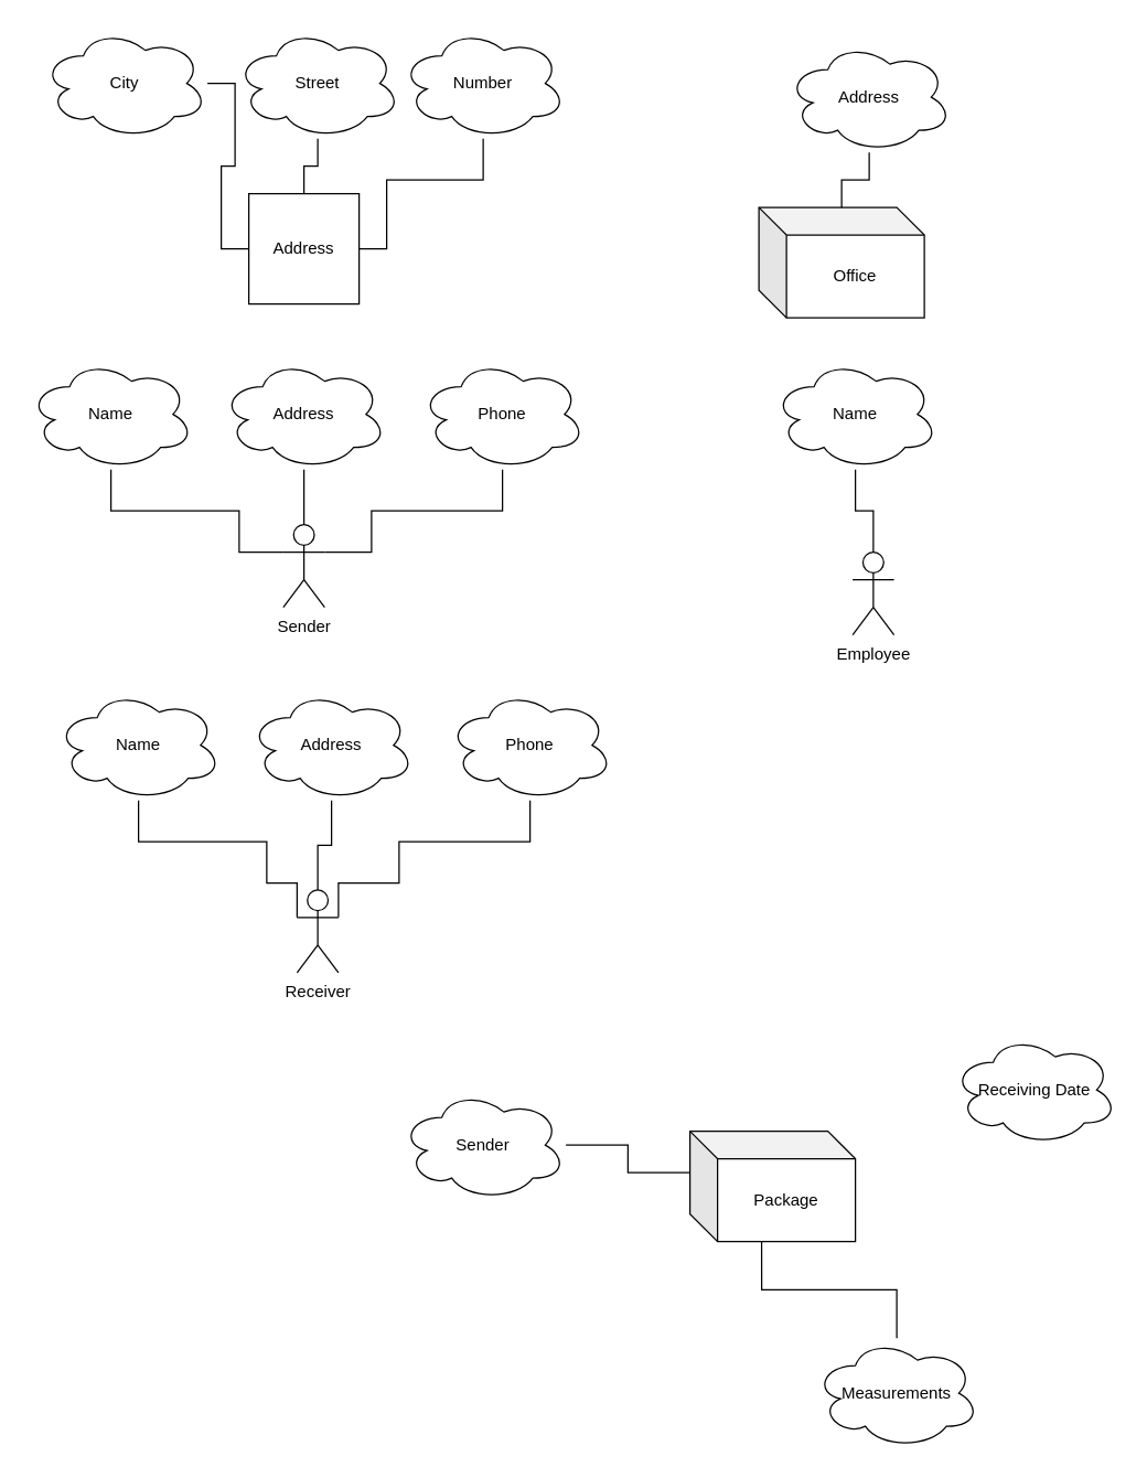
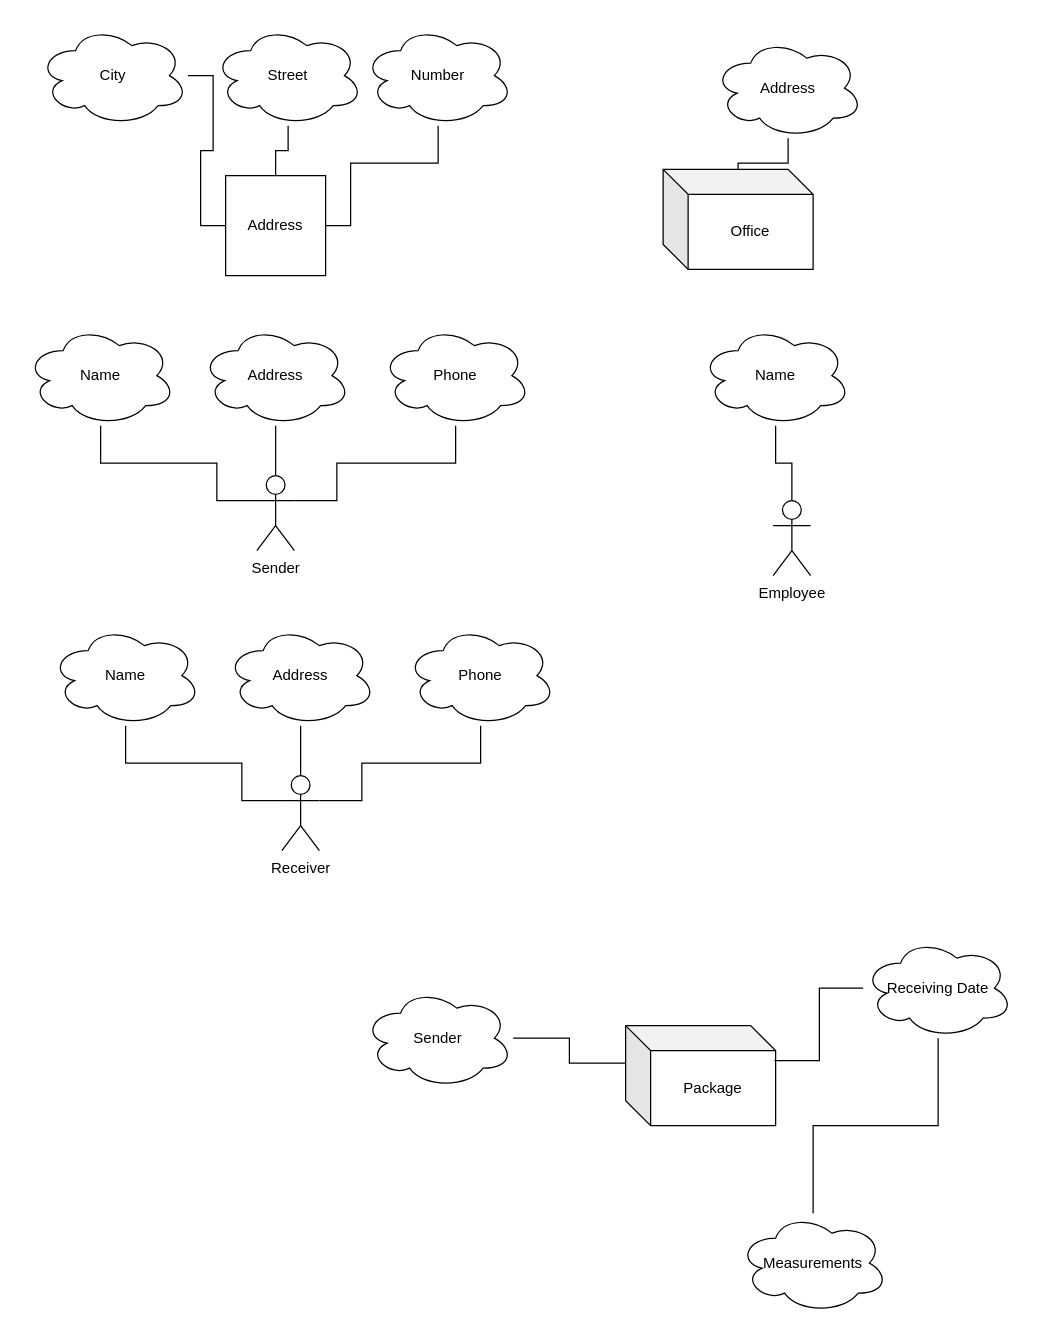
- <mxCell id="4" value="Office" style="shape=cube;whiteSpace=wrap;html=1;boundedLbl=1;backgroundOutline=1;darkOpacity=0.05;darkOpacity2=0.1;" vertex="1" parent="1"><mxGeometry x="550" y="150" width="120" height="80" as="geometry" /></mxCell>
+ <mxCell id="4" value="Office" style="shape=cube;whiteSpace=wrap;html=1;boundedLbl=1;backgroundOutline=1;darkOpacity=0.05;darkOpacity2=0.1;" vertex="1" parent="1"><mxGeometry x="530" y="135" width="120" height="80" as="geometry" /></mxCell>
- <mxCell id="20" value="Receiver" style="shape=umlActor;verticalLabelPosition=bottom;verticalAlign=top;html=1;outlineConnect=0;" vertex="1" parent="1"><mxGeometry x="215" y="645" width="30" height="60" as="geometry" /></mxCell>
+ <mxCell id="20" value="Receiver" style="shape=umlActor;verticalLabelPosition=bottom;verticalAlign=top;html=1;outlineConnect=0;" vertex="1" parent="1"><mxGeometry x="225" y="620" width="30" height="60" as="geometry" /></mxCell>
+ <mxCell id="34" style="edgeStyle=orthogonalEdgeStyle;rounded=0;orthogonalLoop=1;jettySize=auto;html=1;entryX=0.992;entryY=0.35;entryDx=0;entryDy=0;entryPerimeter=0;endArrow=none;endFill=0;" edge="1" parent="1" source="35" target="3"><mxGeometry relative="1" as="geometry" /></mxCell>
- <mxCell id="30" style="edgeStyle=orthogonalEdgeStyle;rounded=0;orthogonalLoop=1;jettySize=auto;html=1;entryX=0.433;entryY=1;entryDx=0;entryDy=0;entryPerimeter=0;endArrow=none;endFill=0;" edge="1" parent="1" source="31" target="3"><mxGeometry relative="1" as="geometry" /></mxCell>
+ <mxCell id="30" style="edgeStyle=orthogonalEdgeStyle;rounded=0;orthogonalLoop=1;jettySize=auto;html=1;endArrow=none;endFill=0;" edge="1" parent="1" source="31" target="35"><mxGeometry relative="1" as="geometry" /></mxCell>
